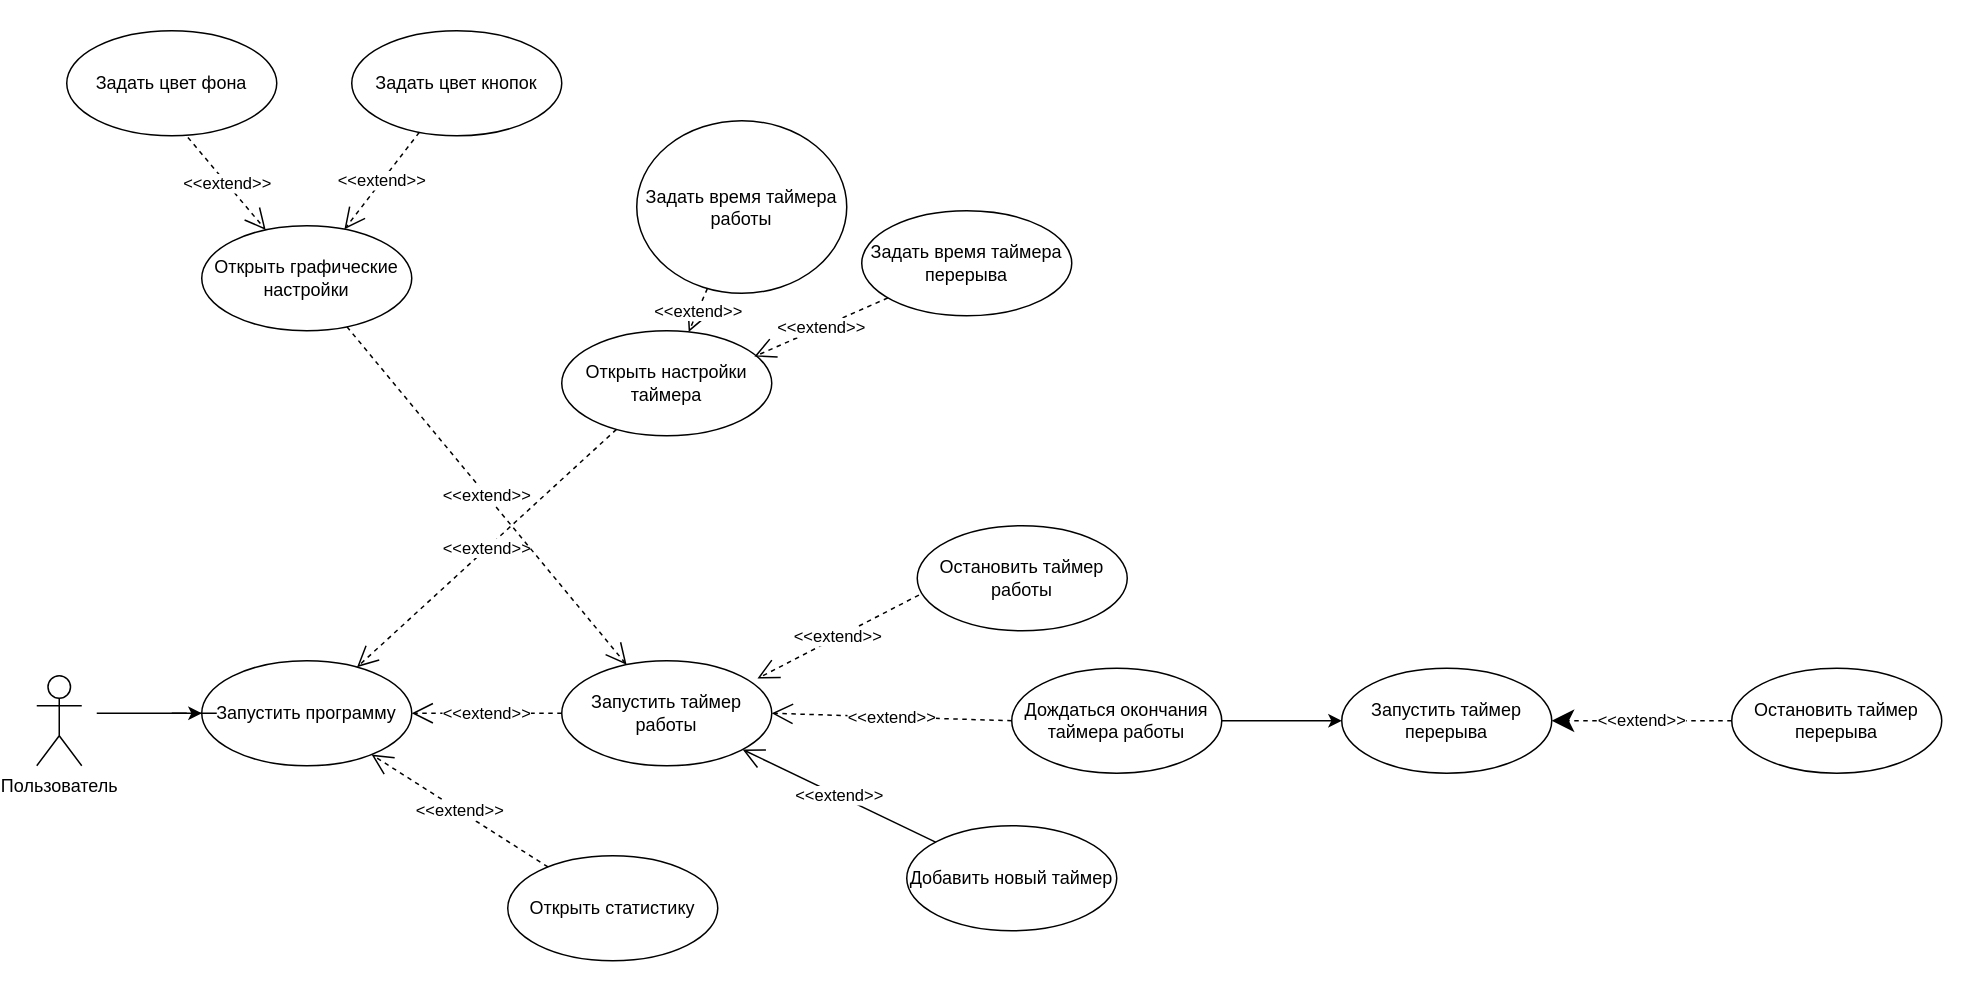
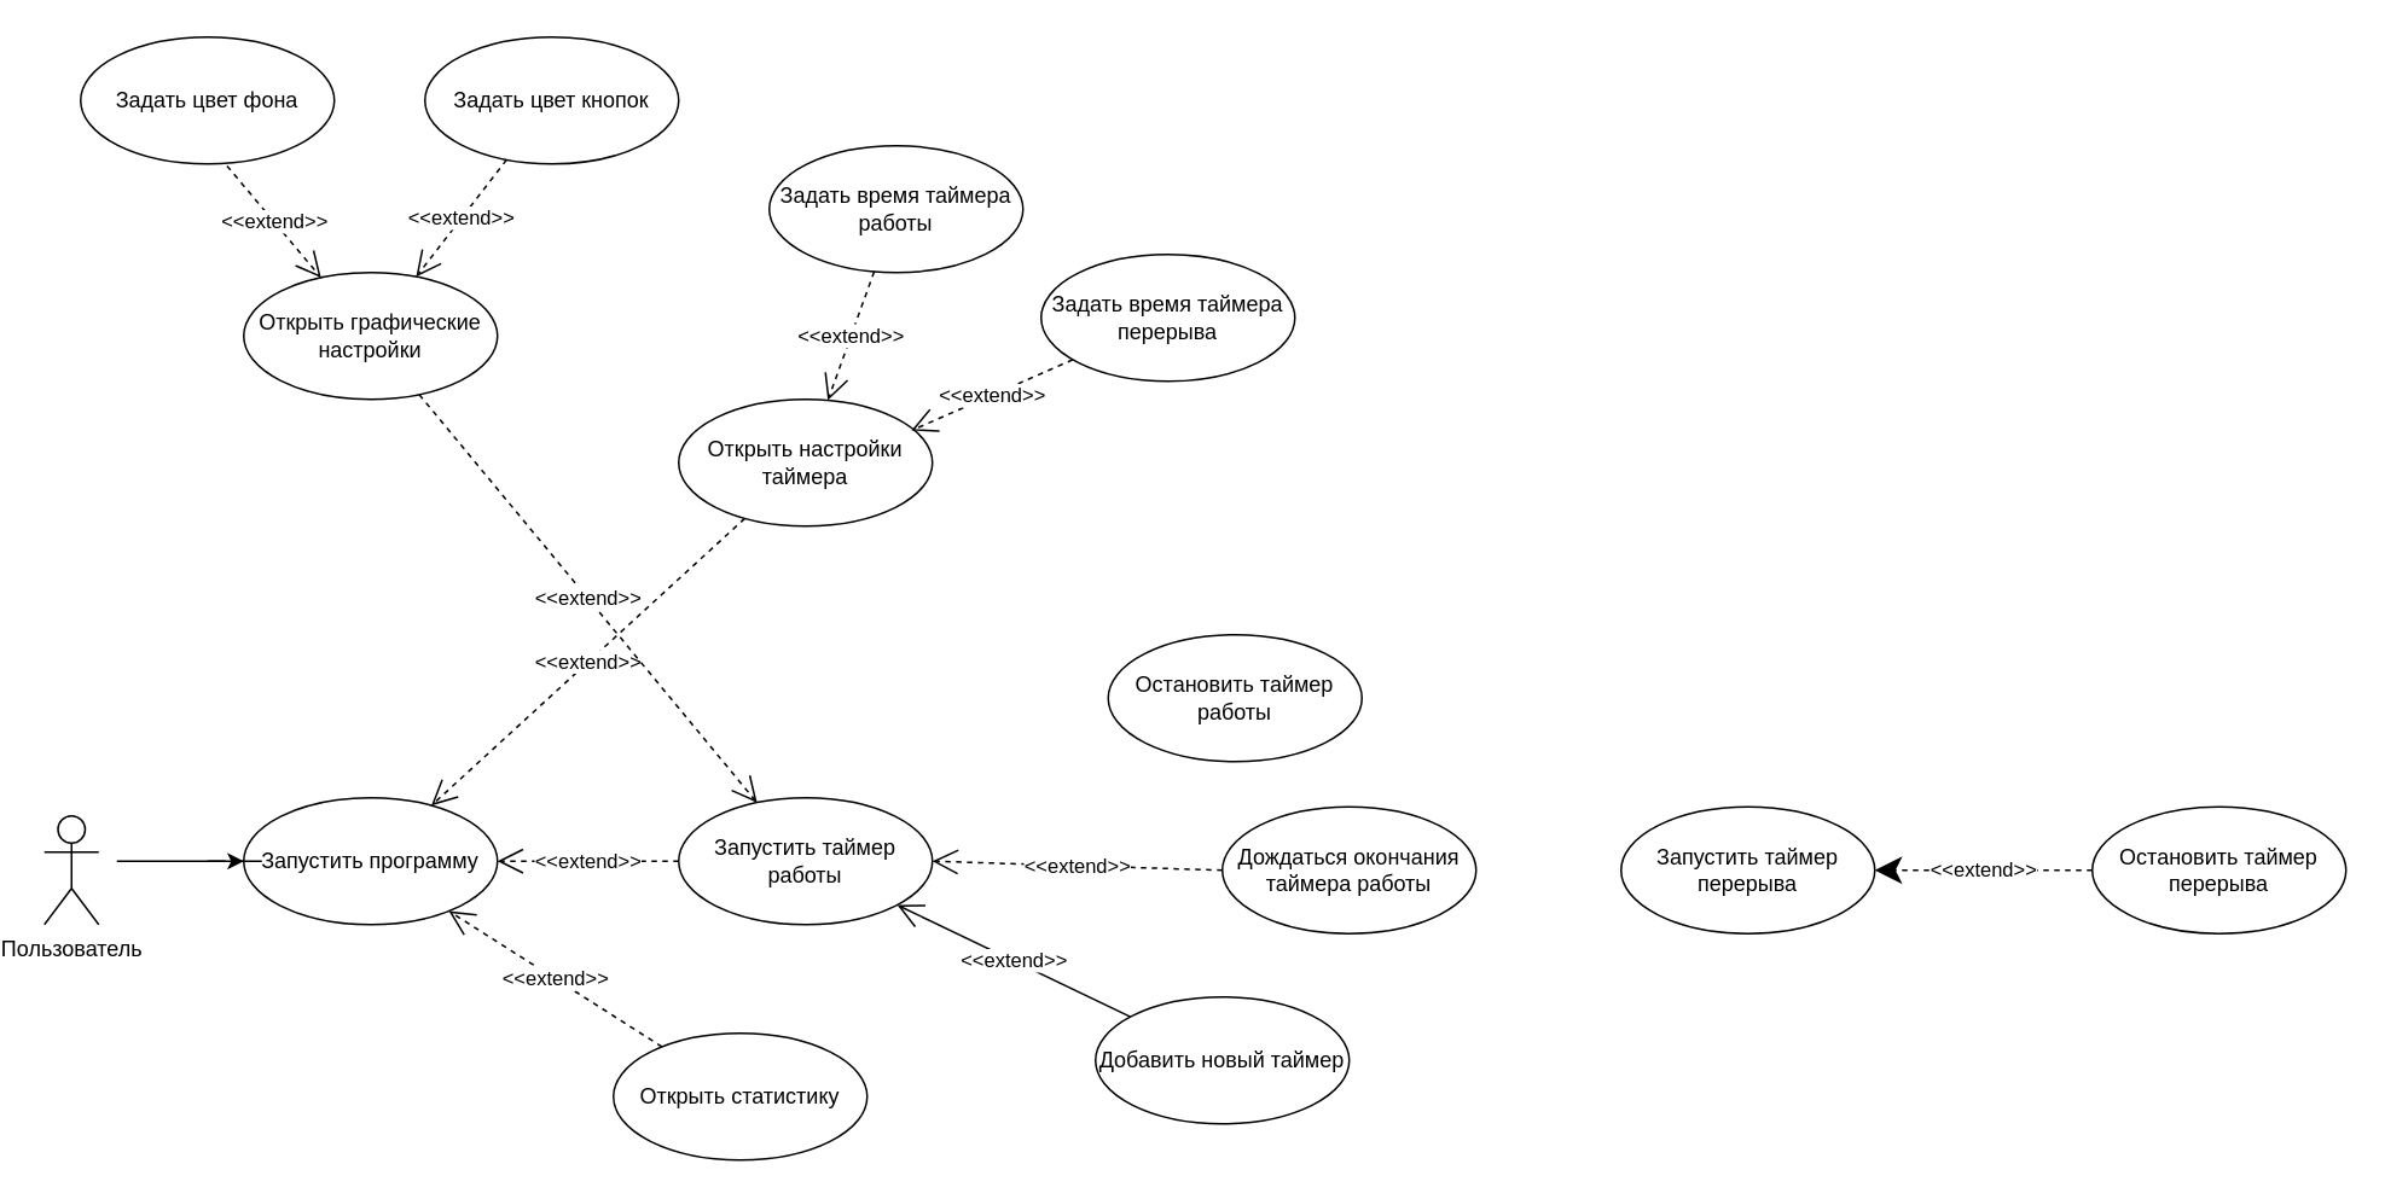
- <mxCell id="26" value="Задать время таймера работы" style="ellipse;whiteSpace=wrap;html=1;" parent="1" vertex="1"><mxGeometry x="420" y="80" width="140" height="115" as="geometry" /></mxCell>
+ <mxCell id="26" value="Задать время таймера работы" style="ellipse;whiteSpace=wrap;html=1;" parent="1" vertex="1"><mxGeometry x="420" y="80" width="140" height="70" as="geometry" /></mxCell>
- <mxCell id="10" value="&amp;lt;&amp;lt;extend&amp;gt;&amp;gt;" style="endArrow=open;endSize=12;dashed=1;html=1;rounded=0;exitX=0.008;exitY=0.66;exitDx=0;exitDy=0;exitPerimeter=0;entryX=0.932;entryY=0.169;entryDx=0;entryDy=0;entryPerimeter=0;" parent="1" source="7" target="6" edge="1"><mxGeometry width="160" relative="1" as="geometry"><mxPoint x="550" y="390" as="sourcePoint" /><mxPoint x="710" y="390" as="targetPoint" /></mxGeometry></mxCell>
- <mxCell id="8" value="" style="edgeStyle=orthogonalEdgeStyle;rounded=0;orthogonalLoop=1;jettySize=auto;html=1;" parent="1" source="9" target="19" edge="1"><mxGeometry relative="1" as="geometry" /></mxCell>
